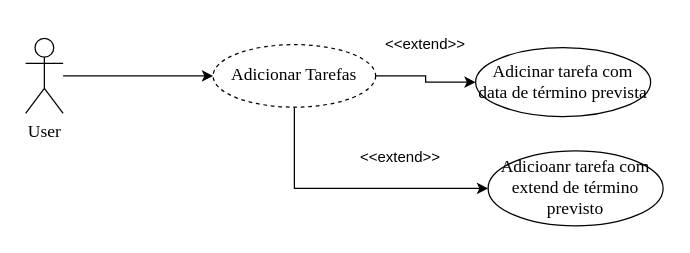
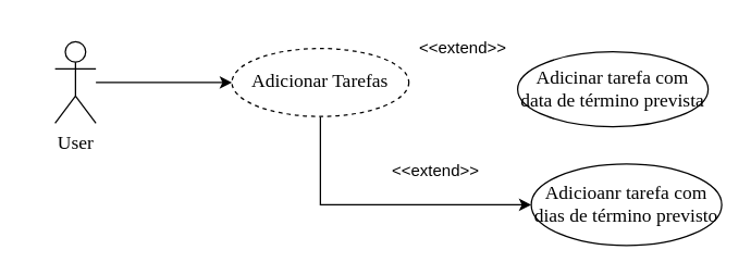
- <mxCell id="3" value="User" style="shape=umlActor;verticalLabelPosition=bottom;verticalAlign=top;html=1;outlineConnect=0;fontFamily=Times New Roman;fontSize=14;" parent="1" vertex="1"><mxGeometry x="20" y="30" width="30" height="60" as="geometry" /></mxCell>
+ <mxCell id="3" value="User" style="shape=umlActor;verticalLabelPosition=bottom;verticalAlign=top;html=1;outlineConnect=0;fontFamily=Times New Roman;fontSize=14;" parent="1" vertex="1"><mxGeometry x="40" y="30" width="30" height="60" as="geometry" /></mxCell>
- <mxCell id="4" value="" style="edgeStyle=orthogonalEdgeStyle;rounded=0;orthogonalLoop=1;jettySize=auto;html=1;" edge="1" parent="1" source="6" target="7"><mxGeometry relative="1" as="geometry" /></mxCell>
- <mxCell id="9" value="Adicioanr tarefa com extend de término previsto" style="ellipse;whiteSpace=wrap;html=1;verticalAlign=middle;fontFamily=Times New Roman;fontSize=14;" vertex="1" parent="1"><mxGeometry x="390" y="120" width="140" height="60" as="geometry" /></mxCell>
+ <mxCell id="9" value="Adicioanr tarefa com dias de término previsto" style="ellipse;whiteSpace=wrap;html=1;verticalAlign=middle;fontFamily=Times New Roman;fontSize=14;" vertex="1" parent="1"><mxGeometry x="390" y="120" width="140" height="60" as="geometry" /></mxCell>
